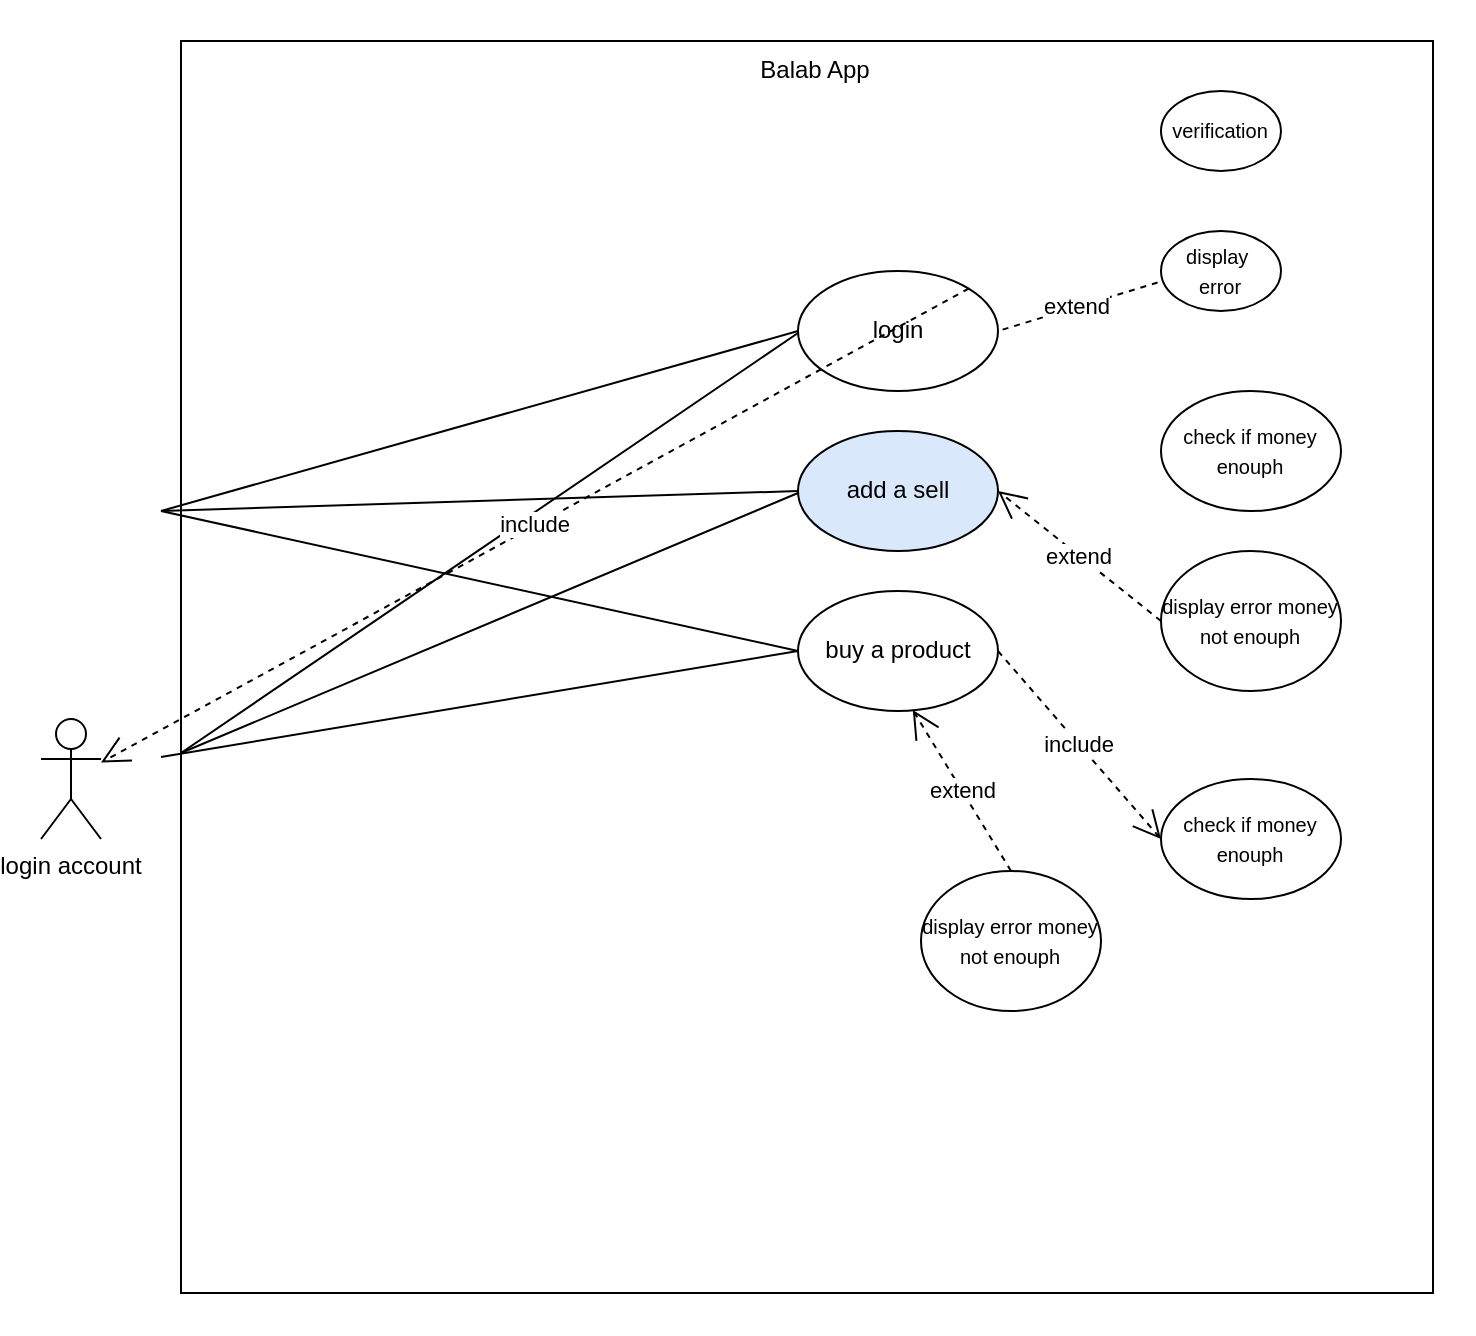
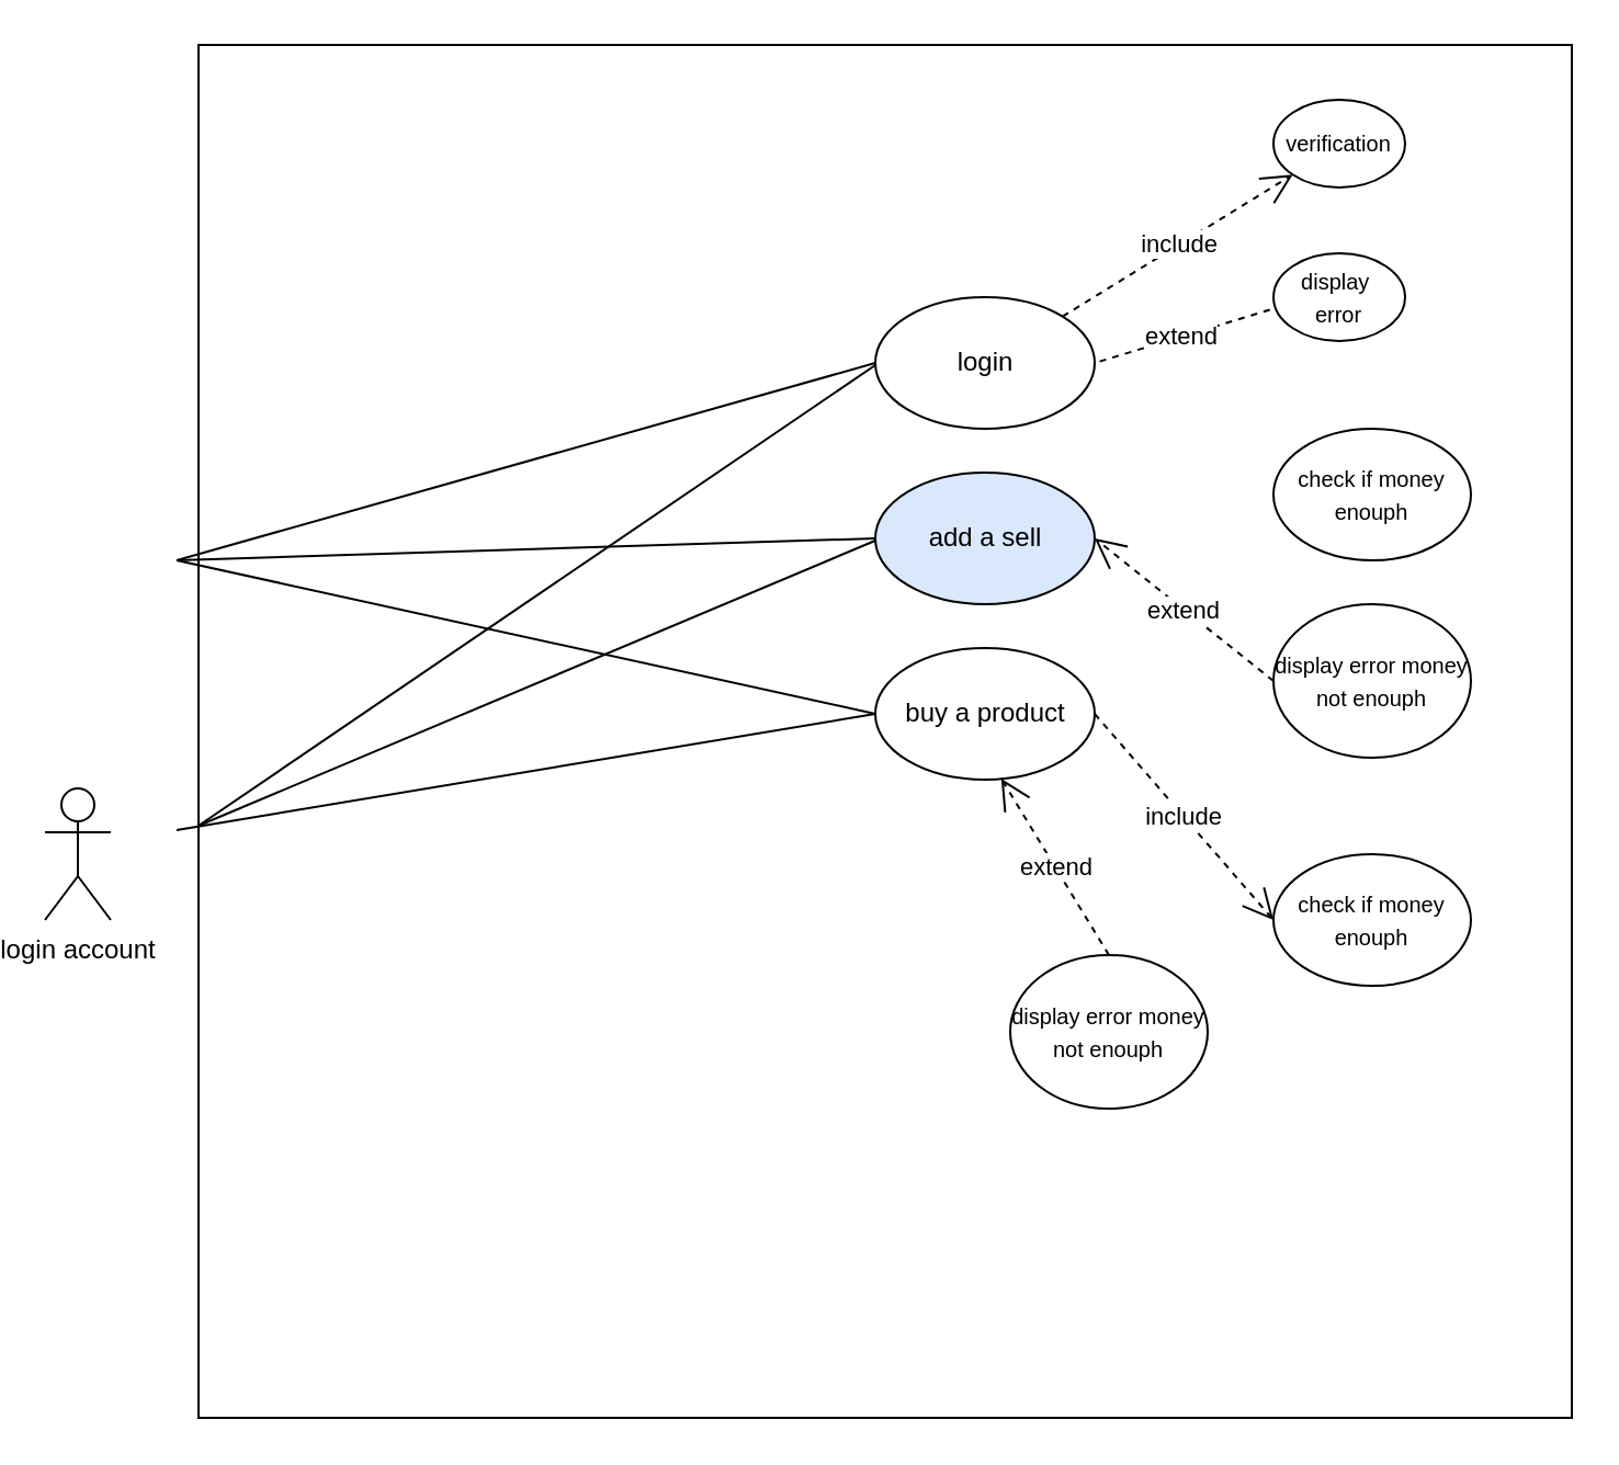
- <mxCell id="4" value="Balab App" style="text;html=1;strokeColor=none;fillColor=none;align=center;verticalAlign=middle;whiteSpace=wrap;rounded=0;" parent="1" vertex="1"><mxGeometry x="376" y="25" width="63" height="20" as="geometry" /></mxCell>
- <mxCell id="16" value="include" style="endArrow=open;endSize=12;dashed=1;html=1;exitX=1;exitY=0;exitDx=0;exitDy=0;" parent="1" source="5" target="2" edge="1"><mxGeometry width="160" relative="1" as="geometry"><mxPoint x="240" y="84.5" as="sourcePoint" /><mxPoint x="400" y="84.5" as="targetPoint" /><mxPoint as="offset" /></mxGeometry></mxCell>
+ <mxCell id="16" value="include" style="endArrow=open;endSize=12;dashed=1;html=1;exitX=1;exitY=0;exitDx=0;exitDy=0;entryX=0;entryY=1;entryDx=0;entryDy=0;" parent="1" source="5" target="15" edge="1"><mxGeometry width="160" relative="1" as="geometry"><mxPoint x="240" y="84.5" as="sourcePoint" /><mxPoint x="400" y="84.5" as="targetPoint" /><mxPoint as="offset" /></mxGeometry></mxCell>
